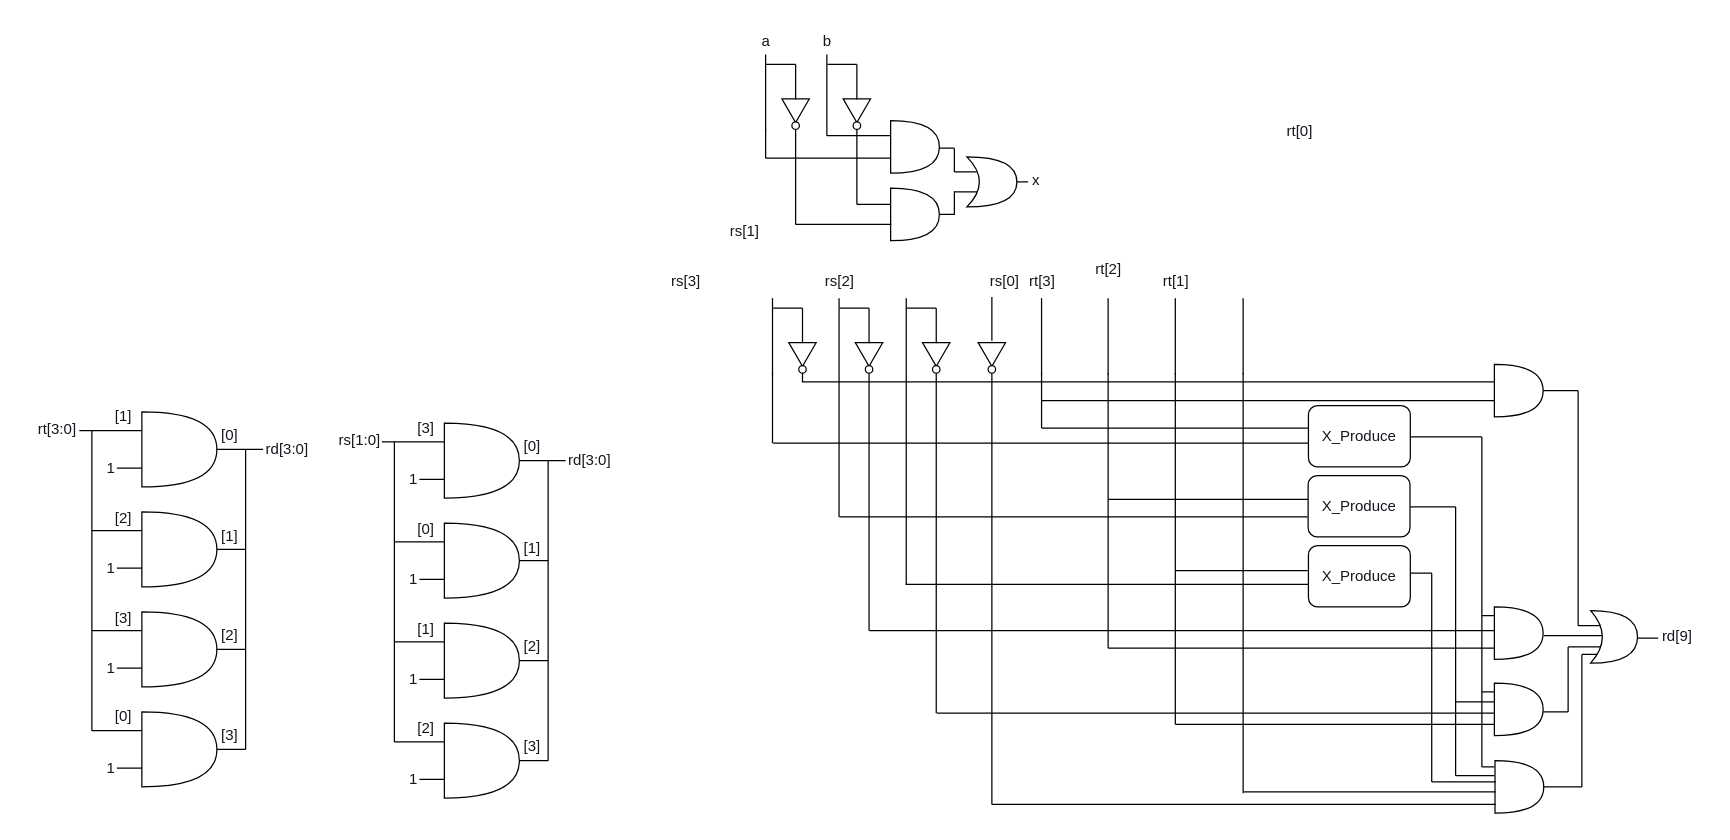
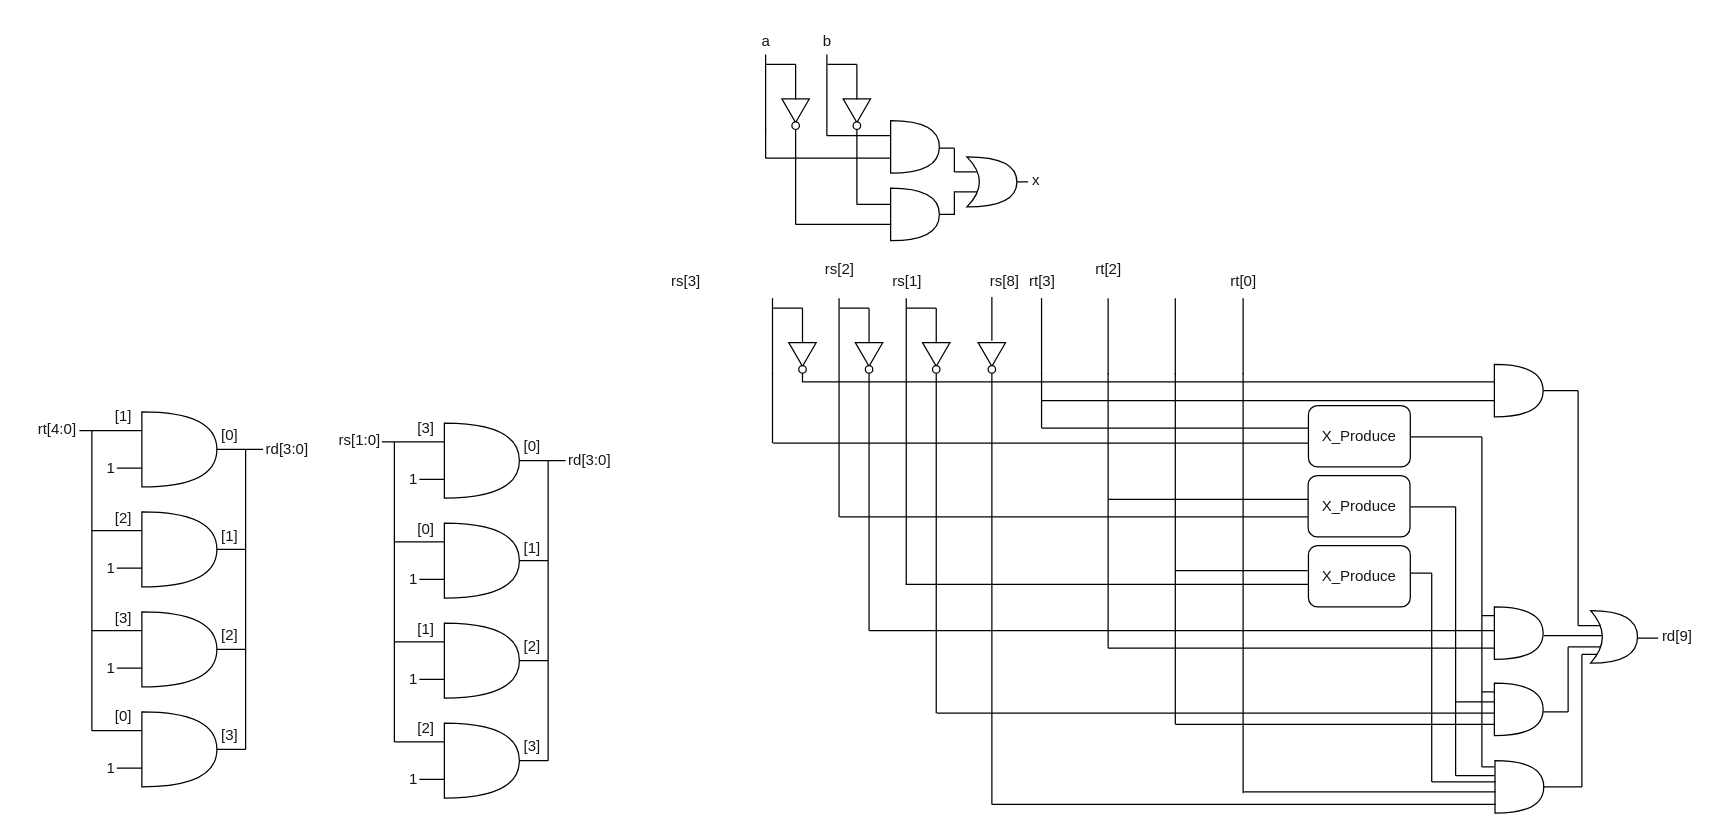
- <mxCell id="121" value="rt[0]" style="text;html=1;align=center;verticalAlign=middle;resizable=0;points=[];autosize=1;strokeColor=none;fillColor=none;fontColor=#18141D;" vertex="1" parent="1"><mxGeometry x="1019.25" y="92" width="39" height="26" as="geometry" /></mxCell>
+ <mxCell id="121" value="rt[0]" style="text;html=1;align=center;verticalAlign=middle;resizable=0;points=[];autosize=1;strokeColor=none;fillColor=none;fontColor=#18141D;" vertex="1" parent="1"><mxGeometry x="974.25" y="212" width="39" height="26" as="geometry" /></mxCell>
- <mxCell id="67" value="rs[1]" style="text;html=1;align=center;verticalAlign=middle;resizable=0;points=[];autosize=1;strokeColor=none;fillColor=none;fontColor=#18141D;" vertex="1" parent="1"><mxGeometry x="574" y="172" width="41" height="26" as="geometry" /></mxCell>
+ <mxCell id="67" value="rs[1]" style="text;html=1;align=center;verticalAlign=middle;resizable=0;points=[];autosize=1;strokeColor=none;fillColor=none;fontColor=#18141D;" vertex="1" parent="1"><mxGeometry x="704" y="212" width="41" height="26" as="geometry" /></mxCell>
- <mxCell id="68" value="rs[2]" style="text;html=1;align=center;verticalAlign=middle;resizable=0;points=[];autosize=1;strokeColor=none;fillColor=none;fontColor=#18141D;" vertex="1" parent="1"><mxGeometry x="650.25" y="212" width="41" height="26" as="geometry" /></mxCell>
+ <mxCell id="68" value="rs[2]" style="text;html=1;align=center;verticalAlign=middle;resizable=0;points=[];autosize=1;strokeColor=none;fillColor=none;fontColor=#18141D;" vertex="1" parent="1"><mxGeometry x="650.25" y="202" width="41" height="26" as="geometry" /></mxCell>
- <mxCell id="66" value="rs[0]" style="text;html=1;align=center;verticalAlign=middle;resizable=0;points=[];autosize=1;strokeColor=none;fillColor=none;fontColor=#18141D;" vertex="1" parent="1"><mxGeometry x="782.25" y="212" width="41" height="26" as="geometry" /></mxCell>
+ <mxCell id="66" value="rs[8]" style="text;html=1;align=center;verticalAlign=middle;resizable=0;points=[];autosize=1;strokeColor=none;fillColor=none;fontColor=#18141D;" vertex="1" parent="1"><mxGeometry x="782.25" y="212" width="41" height="26" as="geometry" /></mxCell>
- <mxCell id="122" value="rt[1]" style="text;html=1;align=center;verticalAlign=middle;resizable=0;points=[];autosize=1;strokeColor=none;fillColor=none;fontColor=#18141D;" vertex="1" parent="1"><mxGeometry x="920.25" y="212" width="39" height="26" as="geometry" /></mxCell>
- <mxCell id="19" value="rt[3:0]" style="text;html=1;align=center;verticalAlign=middle;resizable=0;points=[];autosize=1;strokeColor=none;fillColor=none;fontColor=#18141D;" vertex="1" parent="1"><mxGeometry x="20" y="330" width="49" height="26" as="geometry" /></mxCell>
+ <mxCell id="19" value="rt[4:0]" style="text;html=1;align=center;verticalAlign=middle;resizable=0;points=[];autosize=1;strokeColor=none;fillColor=none;fontColor=#18141D;" vertex="1" parent="1"><mxGeometry x="20" y="330" width="49" height="26" as="geometry" /></mxCell>
